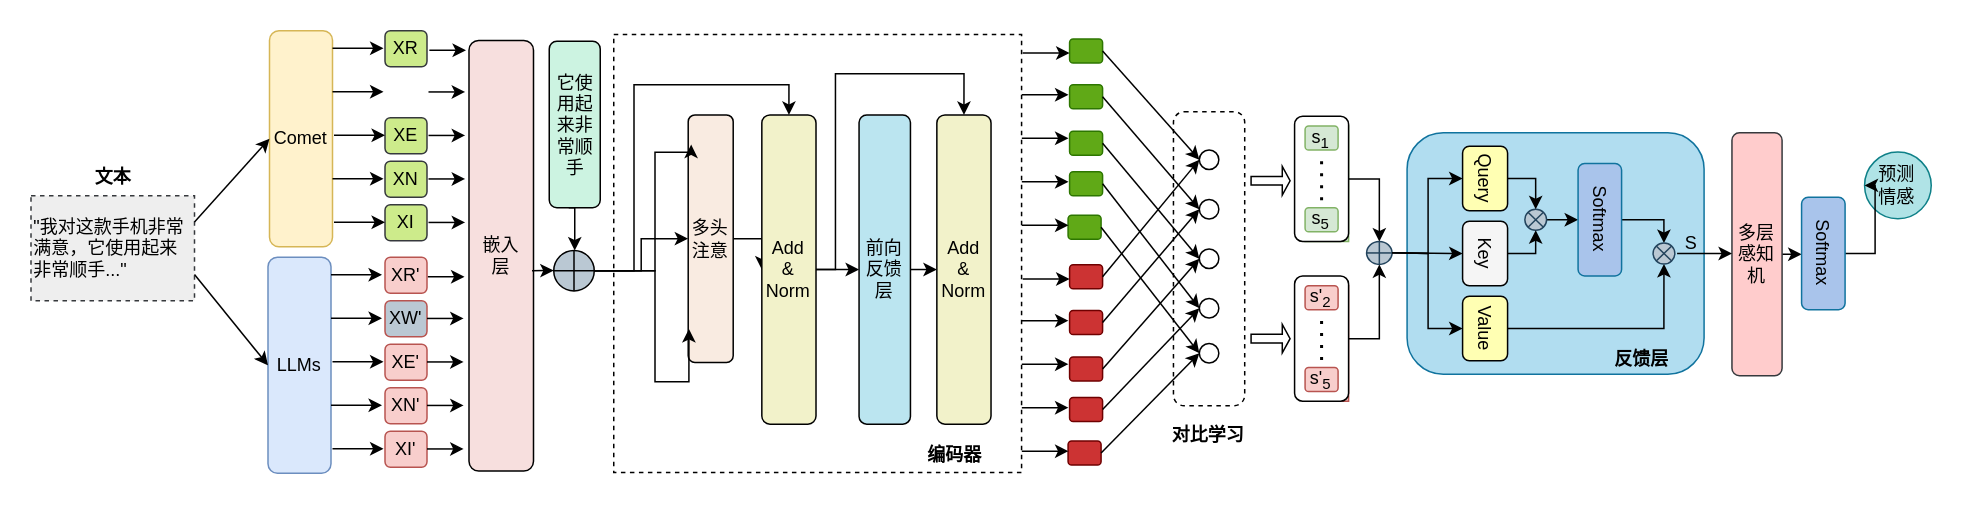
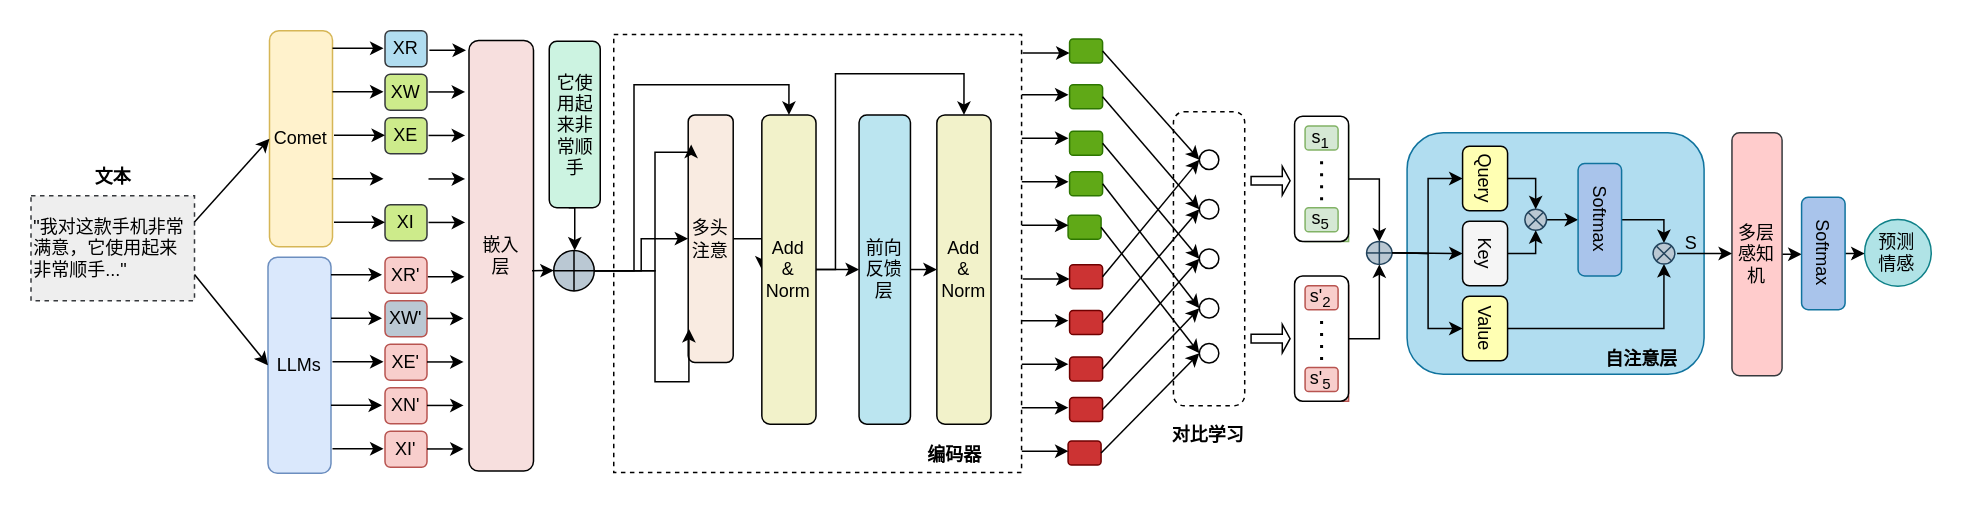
- <mxCell id="12" value="XR" style="rounded=1;whiteSpace=wrap;html=1;fillColor=#cdeb8b;strokeColor=#36393d;" parent="1" vertex="1"><mxGeometry x="256" y="20" width="28" height="24" as="geometry" /></mxCell>
+ <mxCell id="12" value="XR" style="rounded=1;whiteSpace=wrap;html=1;fillColor=#b1ddf0;strokeColor=#36393d;" parent="1" vertex="1"><mxGeometry x="256" y="20" width="28" height="24" as="geometry" /></mxCell>
+ <mxCell id="13" value="XW" style="rounded=1;whiteSpace=wrap;html=1;fillColor=#cdeb8b;strokeColor=#36393d;" parent="1" vertex="1"><mxGeometry x="256" y="49" width="28" height="24" as="geometry" /></mxCell>
- <mxCell id="15" value="XN" style="rounded=1;whiteSpace=wrap;html=1;fillColor=#cdeb8b;strokeColor=#36393d;" parent="1" vertex="1"><mxGeometry x="256" y="107" width="28" height="24" as="geometry" /></mxCell>
- <mxCell id="71" value="预测&lt;div&gt;情感&lt;/div&gt;" style="ellipse;whiteSpace=wrap;html=1;aspect=fixed;fillColor=#b0e3e6;strokeColor=#0e8088;" parent="1" vertex="1"><mxGeometry x="1242.39" y="100.9" width="44.44" height="44.44" as="geometry" /></mxCell>
+ <mxCell id="71" value="预测&lt;div&gt;情感&lt;/div&gt;" style="ellipse;whiteSpace=wrap;html=1;aspect=fixed;fillColor=#b0e3e6;strokeColor=#0e8088;" parent="1" vertex="1"><mxGeometry x="1242.39" y="145.9" width="44.44" height="44.44" as="geometry" /></mxCell>
- <mxCell id="96" value="&lt;b&gt;反馈层&lt;/b&gt;" style="text;html=1;align=center;verticalAlign=middle;whiteSpace=wrap;rounded=0;" parent="80" vertex="1"><mxGeometry x="137" y="135" width="60" height="30" as="geometry" /></mxCell>
+ <mxCell id="96" value="&lt;b&gt;自注意层&lt;/b&gt;" style="text;html=1;align=center;verticalAlign=middle;whiteSpace=wrap;rounded=0;" parent="80" vertex="1"><mxGeometry x="137" y="135" width="60" height="30" as="geometry" /></mxCell>
